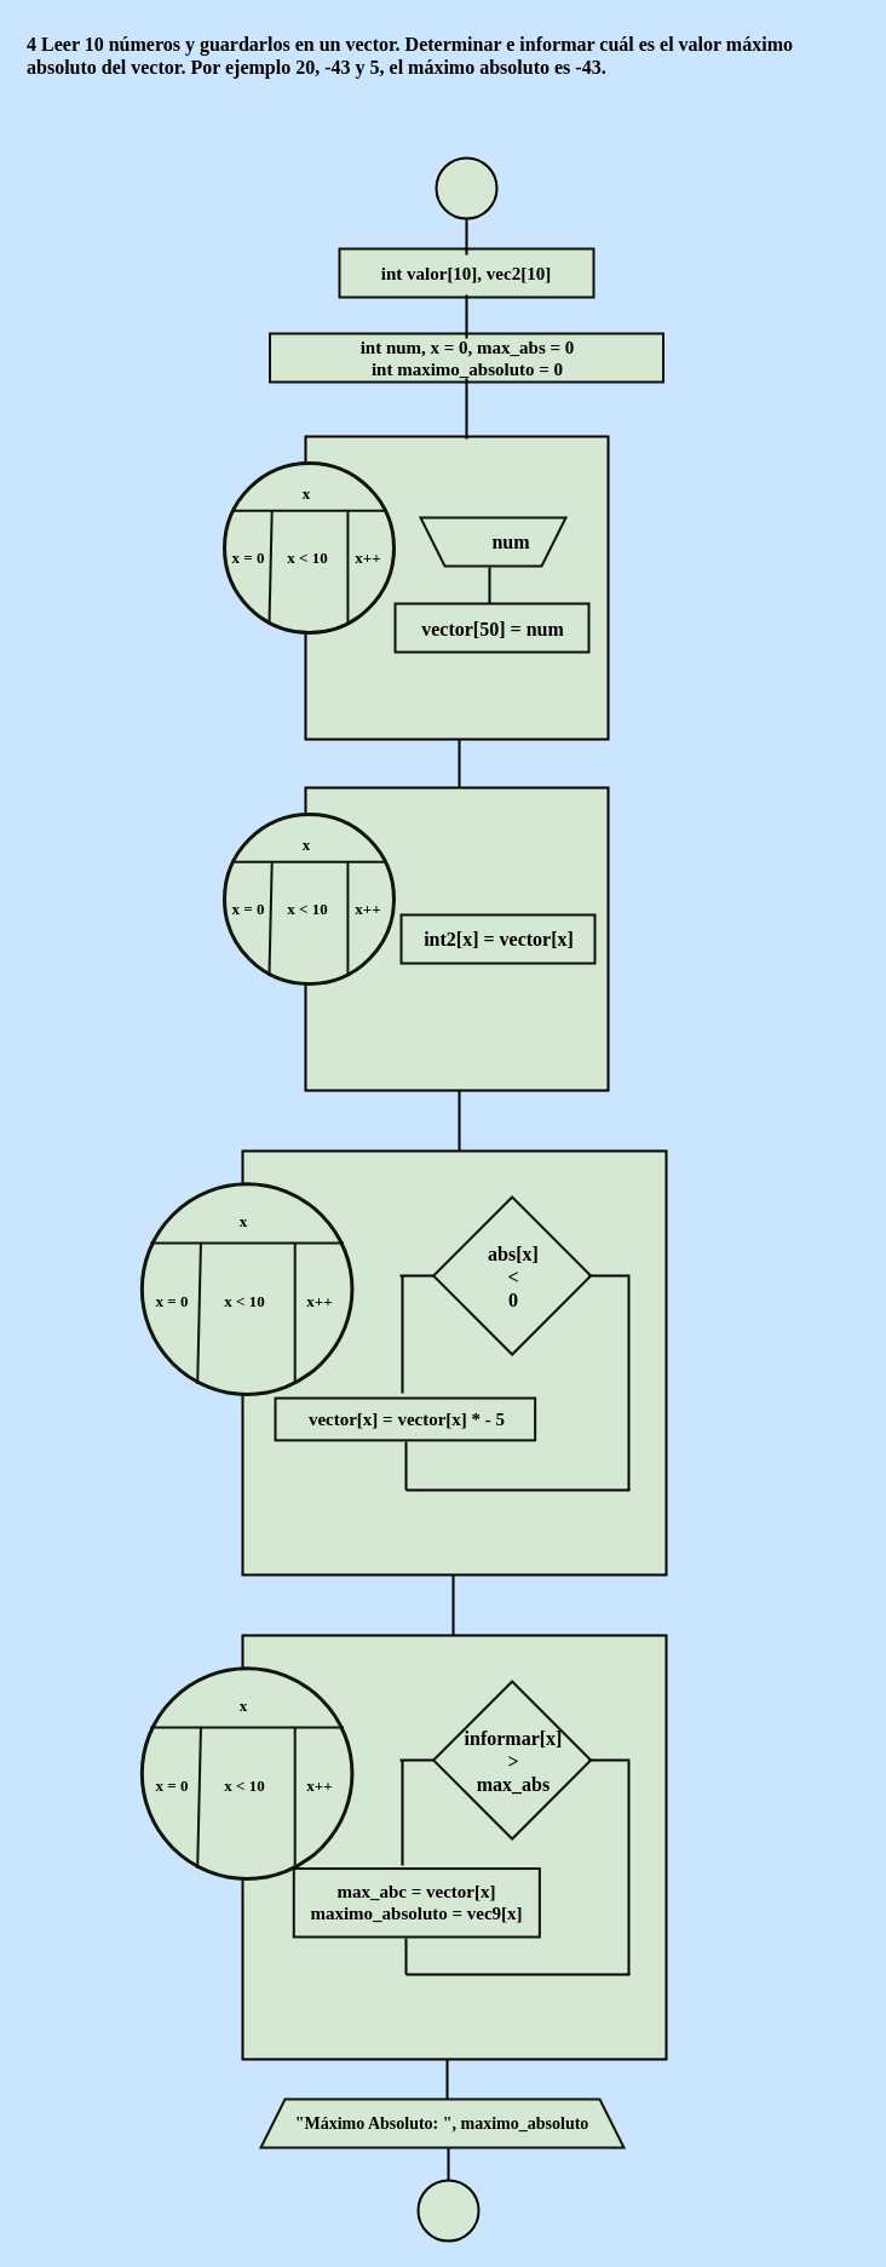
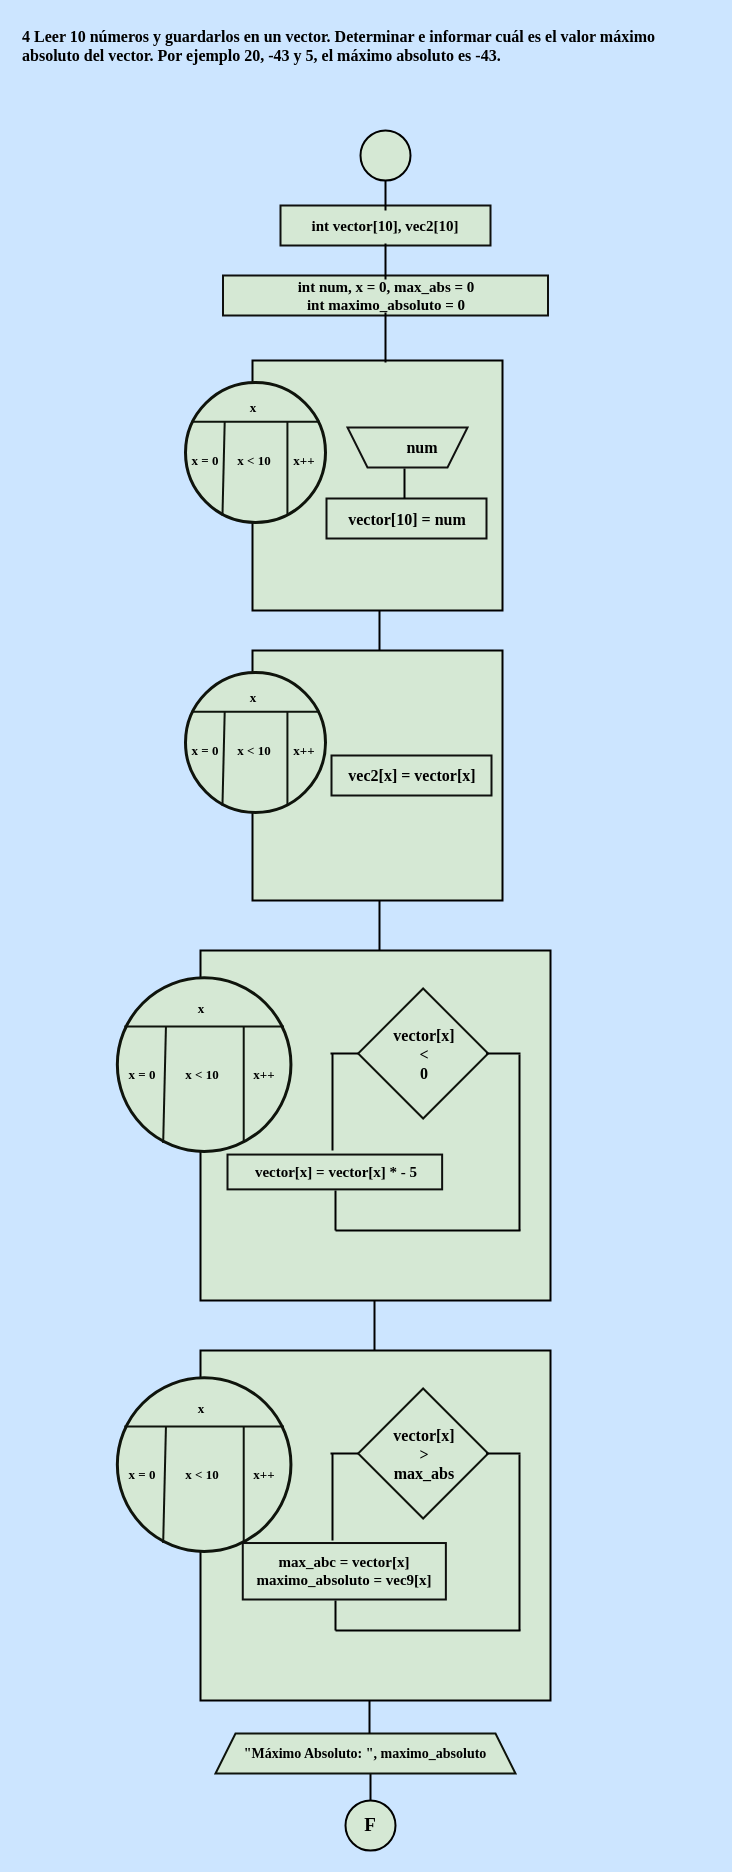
- <mxCell id="9" value="&lt;font color=&quot;#000000&quot; face=&quot;Comic Sans MS&quot;&gt;&lt;span style=&quot;font-size: 15px;&quot;&gt;&lt;b&gt;int valor[10], vec2[10]&lt;/b&gt;&lt;/span&gt;&lt;/font&gt;" style="text;strokeColor=none;align=center;fillColor=none;html=1;verticalAlign=middle;whiteSpace=wrap;rounded=0;fontFamily=Architects Daughter;fontSource=https://fonts.googleapis.com/css?family=Architects+Daughter;" vertex="1" parent="7"><mxGeometry x="10" width="190" height="50" as="geometry" /></mxCell>
+ <mxCell id="9" value="&lt;font color=&quot;#000000&quot; face=&quot;Comic Sans MS&quot;&gt;&lt;span style=&quot;font-size: 15px;&quot;&gt;&lt;b&gt;int vector[10], vec2[10]&lt;/b&gt;&lt;/span&gt;&lt;/font&gt;" style="text;strokeColor=none;align=center;fillColor=none;html=1;verticalAlign=middle;whiteSpace=wrap;rounded=0;fontFamily=Architects Daughter;fontSource=https://fonts.googleapis.com/css?family=Architects+Daughter;" vertex="1" parent="7"><mxGeometry x="10" width="190" height="50" as="geometry" /></mxCell>
- <mxCell id="29" value="&lt;font size=&quot;1&quot; face=&quot;Comic Sans MS&quot; color=&quot;#000000&quot;&gt;&lt;b style=&quot;font-size: 16px;&quot;&gt;vector[50] = num&lt;/b&gt;&lt;/font&gt;" style="text;strokeColor=none;align=center;fillColor=none;html=1;verticalAlign=middle;whiteSpace=wrap;rounded=0;fontFamily=Architects Daughter;fontSource=https://fonts.googleapis.com/css?family=Architects+Daughter;" vertex="1" parent="27"><mxGeometry y="6" width="180" height="30" as="geometry" /></mxCell>
+ <mxCell id="29" value="&lt;font size=&quot;1&quot; face=&quot;Comic Sans MS&quot; color=&quot;#000000&quot;&gt;&lt;b style=&quot;font-size: 16px;&quot;&gt;vector[10] = num&lt;/b&gt;&lt;/font&gt;" style="text;strokeColor=none;align=center;fillColor=none;html=1;verticalAlign=middle;whiteSpace=wrap;rounded=0;fontFamily=Architects Daughter;fontSource=https://fonts.googleapis.com/css?family=Architects+Daughter;" vertex="1" parent="27"><mxGeometry y="6" width="180" height="30" as="geometry" /></mxCell>
- <mxCell id="51" value="&lt;font size=&quot;1&quot; face=&quot;Comic Sans MS&quot; color=&quot;#000000&quot;&gt;&lt;b style=&quot;font-size: 16px;&quot;&gt;int2[x] = vector[x]&lt;/b&gt;&lt;/font&gt;" style="text;strokeColor=none;align=center;fillColor=none;html=1;verticalAlign=middle;whiteSpace=wrap;rounded=0;fontFamily=Architects Daughter;fontSource=https://fonts.googleapis.com/css?family=Architects+Daughter;" vertex="1" parent="49"><mxGeometry y="5" width="180" height="30" as="geometry" /></mxCell>
+ <mxCell id="51" value="&lt;font size=&quot;1&quot; face=&quot;Comic Sans MS&quot; color=&quot;#000000&quot;&gt;&lt;b style=&quot;font-size: 16px;&quot;&gt;vec2[x] = vector[x]&lt;/b&gt;&lt;/font&gt;" style="text;strokeColor=none;align=center;fillColor=none;html=1;verticalAlign=middle;whiteSpace=wrap;rounded=0;fontFamily=Architects Daughter;fontSource=https://fonts.googleapis.com/css?family=Architects+Daughter;" vertex="1" parent="49"><mxGeometry y="5" width="180" height="30" as="geometry" /></mxCell>
- <mxCell id="66" value="&lt;font size=&quot;1&quot; face=&quot;Comic Sans MS&quot; color=&quot;#000000&quot;&gt;&lt;b style=&quot;font-size: 16px;&quot;&gt;abs[x]&lt;/b&gt;&lt;/font&gt;&lt;div&gt;&lt;font face=&quot;Comic Sans MS&quot; color=&quot;#000000&quot;&gt;&lt;span style=&quot;font-size: 16px;&quot;&gt;&lt;b&gt;&amp;lt;&lt;/b&gt;&lt;/span&gt;&lt;/font&gt;&lt;/div&gt;&lt;div&gt;&lt;font size=&quot;1&quot; face=&quot;Comic Sans MS&quot; color=&quot;#000000&quot;&gt;&lt;b style=&quot;font-size: 16px;&quot;&gt;0&lt;/b&gt;&lt;/font&gt;&lt;/div&gt;" style="text;strokeColor=none;align=center;fillColor=none;html=1;verticalAlign=middle;whiteSpace=wrap;rounded=0;fontFamily=Architects Daughter;fontSource=https://fonts.googleapis.com/css?family=Architects+Daughter;" vertex="1" parent="64"><mxGeometry x="1" y="31" width="130" height="70" as="geometry" /></mxCell>
+ <mxCell id="66" value="&lt;font size=&quot;1&quot; face=&quot;Comic Sans MS&quot; color=&quot;#000000&quot;&gt;&lt;b style=&quot;font-size: 16px;&quot;&gt;vector[x]&lt;/b&gt;&lt;/font&gt;&lt;div&gt;&lt;font face=&quot;Comic Sans MS&quot; color=&quot;#000000&quot;&gt;&lt;span style=&quot;font-size: 16px;&quot;&gt;&lt;b&gt;&amp;lt;&lt;/b&gt;&lt;/span&gt;&lt;/font&gt;&lt;/div&gt;&lt;div&gt;&lt;font size=&quot;1&quot; face=&quot;Comic Sans MS&quot; color=&quot;#000000&quot;&gt;&lt;b style=&quot;font-size: 16px;&quot;&gt;0&lt;/b&gt;&lt;/font&gt;&lt;/div&gt;" style="text;strokeColor=none;align=center;fillColor=none;html=1;verticalAlign=middle;whiteSpace=wrap;rounded=0;fontFamily=Architects Daughter;fontSource=https://fonts.googleapis.com/css?family=Architects+Daughter;" vertex="1" parent="64"><mxGeometry x="1" y="31" width="130" height="70" as="geometry" /></mxCell>
- <mxCell id="89" value="&lt;font size=&quot;1&quot; face=&quot;Comic Sans MS&quot; color=&quot;#000000&quot;&gt;&lt;b style=&quot;font-size: 16px;&quot;&gt;informar[x]&lt;/b&gt;&lt;/font&gt;&lt;div&gt;&lt;font face=&quot;Comic Sans MS&quot; color=&quot;#000000&quot;&gt;&lt;span style=&quot;font-size: 16px;&quot;&gt;&lt;b&gt;&amp;gt;&lt;/b&gt;&lt;/span&gt;&lt;/font&gt;&lt;/div&gt;&lt;div&gt;&lt;font size=&quot;1&quot; face=&quot;Comic Sans MS&quot; color=&quot;#000000&quot;&gt;&lt;b style=&quot;font-size: 16px;&quot;&gt;max_abs&lt;/b&gt;&lt;/font&gt;&lt;/div&gt;" style="text;strokeColor=none;align=center;fillColor=none;html=1;verticalAlign=middle;whiteSpace=wrap;rounded=0;fontFamily=Architects Daughter;fontSource=https://fonts.googleapis.com/css?family=Architects+Daughter;" vertex="1" parent="87"><mxGeometry x="1" y="31" width="130" height="70" as="geometry" /></mxCell>
+ <mxCell id="89" value="&lt;font size=&quot;1&quot; face=&quot;Comic Sans MS&quot; color=&quot;#000000&quot;&gt;&lt;b style=&quot;font-size: 16px;&quot;&gt;vector[x]&lt;/b&gt;&lt;/font&gt;&lt;div&gt;&lt;font face=&quot;Comic Sans MS&quot; color=&quot;#000000&quot;&gt;&lt;span style=&quot;font-size: 16px;&quot;&gt;&lt;b&gt;&amp;gt;&lt;/b&gt;&lt;/span&gt;&lt;/font&gt;&lt;/div&gt;&lt;div&gt;&lt;font size=&quot;1&quot; face=&quot;Comic Sans MS&quot; color=&quot;#000000&quot;&gt;&lt;b style=&quot;font-size: 16px;&quot;&gt;max_abs&lt;/b&gt;&lt;/font&gt;&lt;/div&gt;" style="text;strokeColor=none;align=center;fillColor=none;html=1;verticalAlign=middle;whiteSpace=wrap;rounded=0;fontFamily=Architects Daughter;fontSource=https://fonts.googleapis.com/css?family=Architects+Daughter;" vertex="1" parent="87"><mxGeometry x="1" y="31" width="130" height="70" as="geometry" /></mxCell>
+ <mxCell id="36" value="&lt;b&gt;&lt;font color=&quot;#000000&quot; style=&quot;font-size: 19px;&quot; face=&quot;Comic Sans MS&quot;&gt;F&lt;/font&gt;&lt;/b&gt;" style="text;strokeColor=none;align=center;fillColor=none;html=1;verticalAlign=middle;whiteSpace=wrap;rounded=0;fontFamily=Architects Daughter;fontSource=https://fonts.googleapis.com/css?family=Architects+Daughter;" vertex="1" parent="34"><mxGeometry x="5" y="10" width="40" height="30" as="geometry" /></mxCell>
